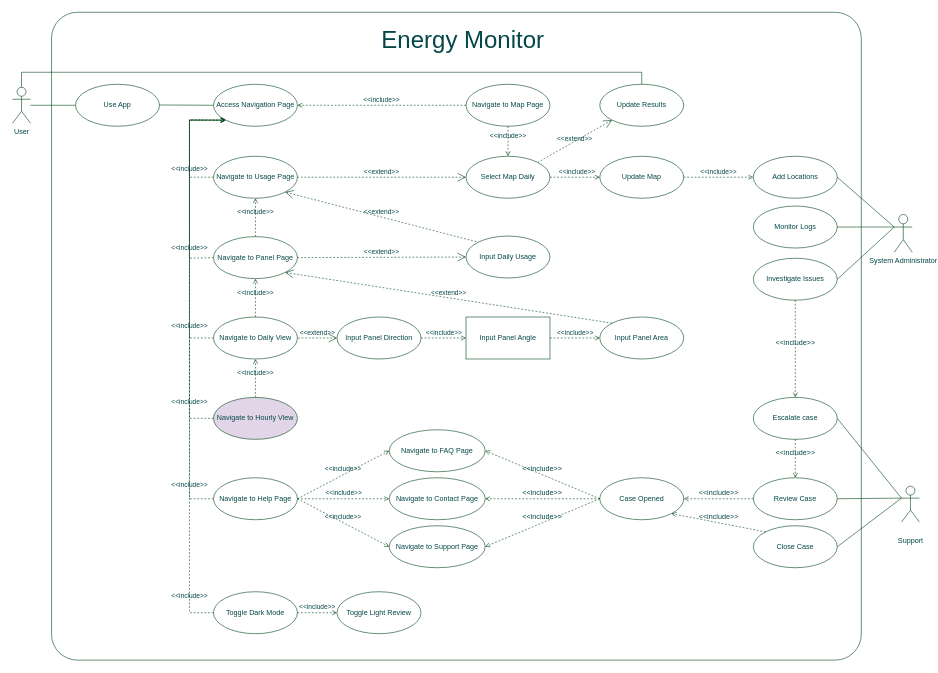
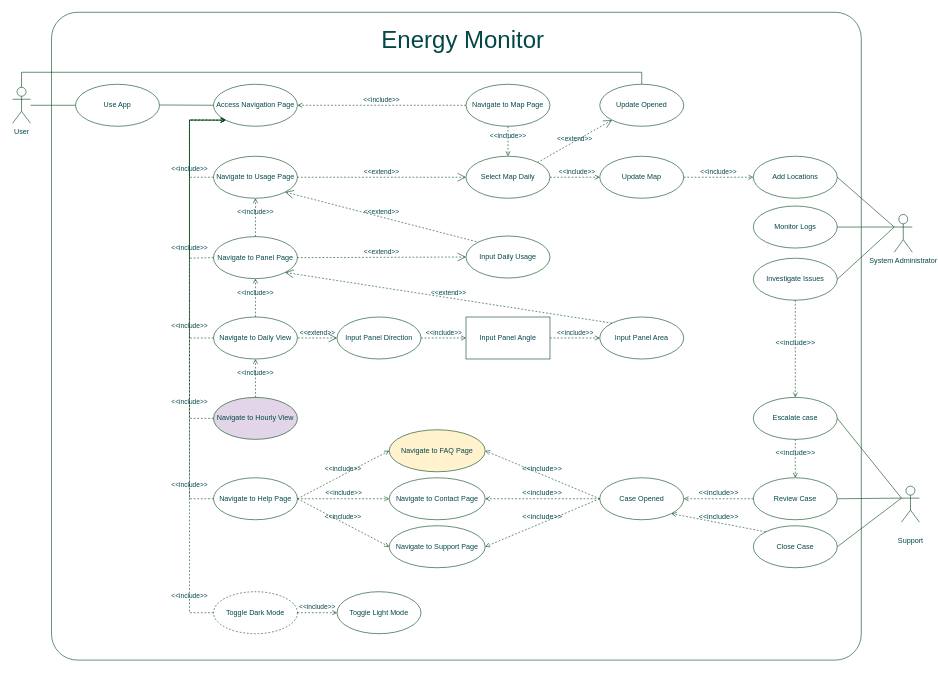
- <mxCell id="31" value="Update Results" style="ellipse;whiteSpace=wrap;html=1;strokeColor=#04471C;fontColor=#044748;" vertex="1" parent="1"><mxGeometry x="999" y="140" width="140" height="70" as="geometry" /></mxCell>
+ <mxCell id="31" value="Update Opened" style="ellipse;whiteSpace=wrap;html=1;strokeColor=#04471C;fontColor=#044748;" vertex="1" parent="1"><mxGeometry x="999" y="140" width="140" height="70" as="geometry" /></mxCell>
- <mxCell id="25" value="Navigate to FAQ Page" style="ellipse;whiteSpace=wrap;html=1;strokeColor=#04471C;fontColor=#044748;" vertex="1" parent="1"><mxGeometry x="648" y="716" width="160" height="70" as="geometry" /></mxCell>
+ <mxCell id="25" value="Navigate to FAQ Page" style="ellipse;whiteSpace=wrap;html=1;strokeColor=#04471C;fontColor=#044748;fillColor=#fff2cc;" vertex="1" parent="1"><mxGeometry x="648" y="716" width="160" height="70" as="geometry" /></mxCell>
- <mxCell id="10" value="Toggle Dark Mode" style="ellipse;whiteSpace=wrap;html=1;strokeColor=#04471C;fontColor=#044748;" vertex="1" parent="1"><mxGeometry x="355" y="986" width="140" height="70" as="geometry" /></mxCell>
+ <mxCell id="10" value="Toggle Dark Mode" style="ellipse;whiteSpace=wrap;html=1;strokeColor=#04471C;fontColor=#044748;dashed=1;" vertex="1" parent="1"><mxGeometry x="355" y="986" width="140" height="70" as="geometry" /></mxCell>
- <mxCell id="23" value="Toggle Light Review" style="ellipse;whiteSpace=wrap;html=1;strokeColor=#04471C;fontColor=#044748;" vertex="1" parent="1"><mxGeometry x="561" y="986" width="140" height="70" as="geometry" /></mxCell>
+ <mxCell id="23" value="Toggle Light Mode" style="ellipse;whiteSpace=wrap;html=1;strokeColor=#04471C;fontColor=#044748;" vertex="1" parent="1"><mxGeometry x="561" y="986" width="140" height="70" as="geometry" /></mxCell>
